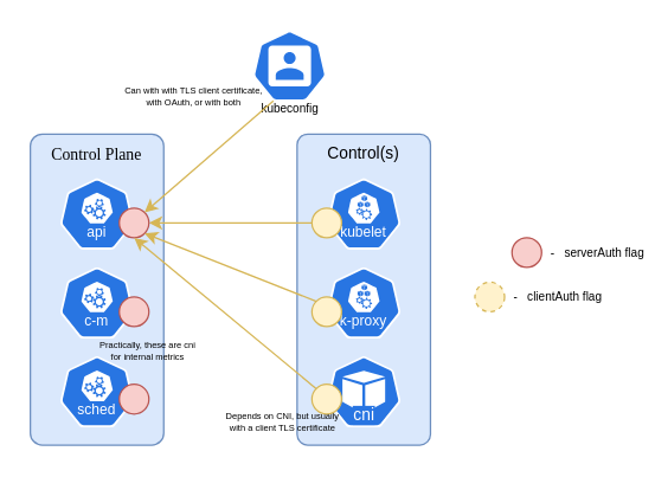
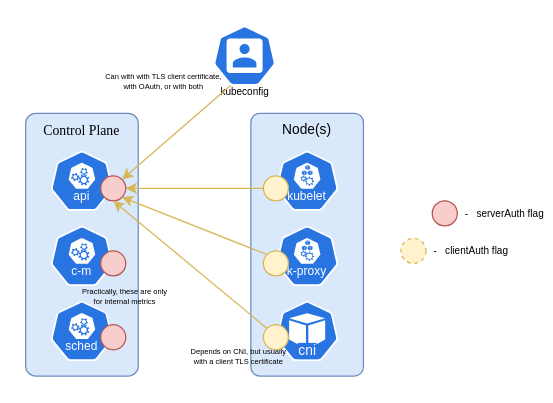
- <mxCell id="7" value="Control(s)" style="rounded=1;whiteSpace=wrap;html=1;fillColor=#dae8fc;strokeColor=#6c8ebf;verticalAlign=top;arcSize=8;fontSize=11;" parent="1" vertex="1"><mxGeometry x="200" y="90" width="90" height="210" as="geometry" /></mxCell>
+ <mxCell id="7" value="Node(s)" style="rounded=1;whiteSpace=wrap;html=1;fillColor=#dae8fc;strokeColor=#6c8ebf;verticalAlign=top;arcSize=8;fontSize=11;" parent="1" vertex="1"><mxGeometry x="200" y="90" width="90" height="210" as="geometry" /></mxCell>
- <mxCell id="29" value="Practically, these are cni&lt;div&gt;for internal metrics&lt;/div&gt;" style="text;html=1;align=center;verticalAlign=middle;resizable=0;points=[];autosize=1;strokeColor=none;fillColor=none;fontSize=6;" vertex="1" parent="1"><mxGeometry x="54" y="222" width="90" height="30" as="geometry" /></mxCell>
+ <mxCell id="29" value="Practically, these are only&lt;div&gt;for internal metrics&lt;/div&gt;" style="text;html=1;align=center;verticalAlign=middle;resizable=0;points=[];autosize=1;strokeColor=none;fillColor=none;fontSize=6;" vertex="1" parent="1"><mxGeometry x="54" y="222" width="90" height="30" as="geometry" /></mxCell>
